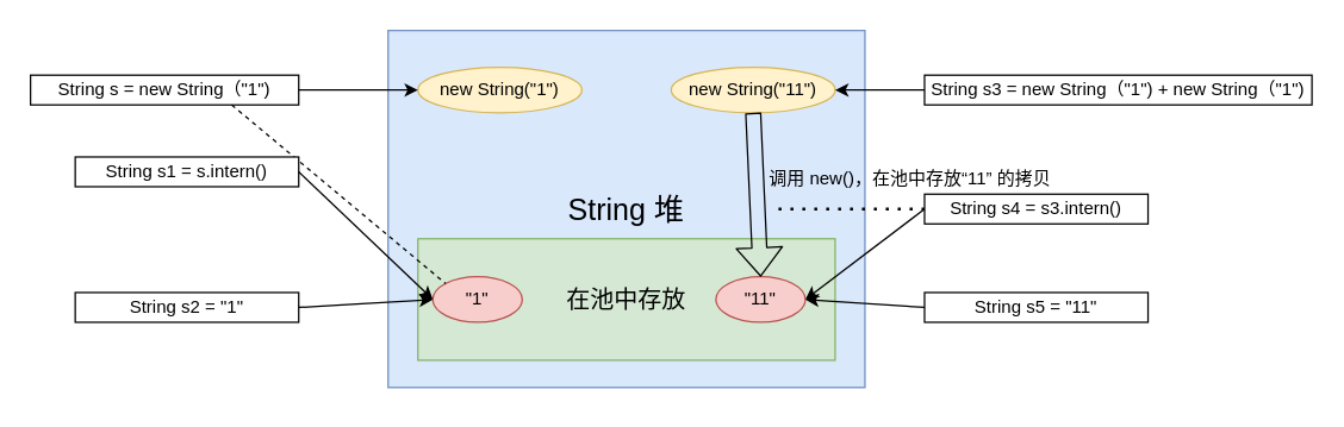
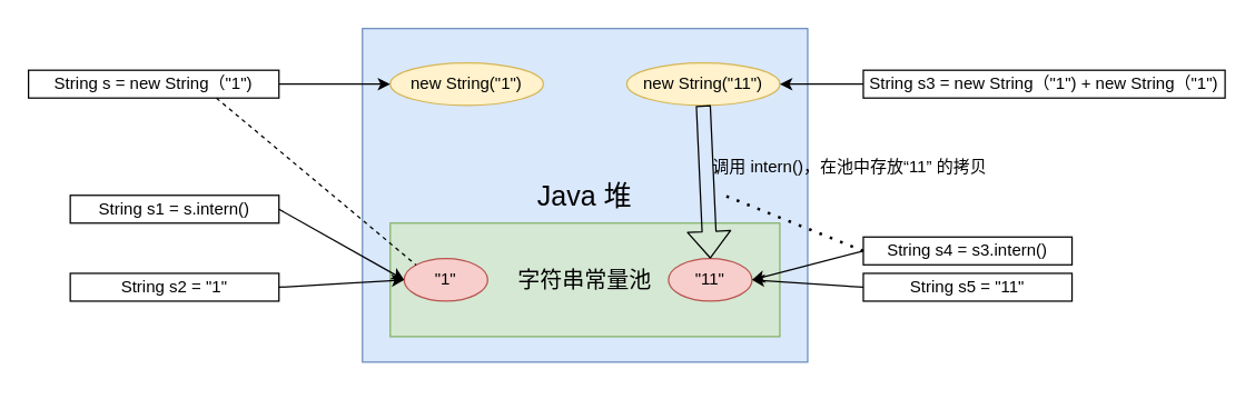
- <mxCell id="13" value="String s1 = s.intern()" style="rounded=0;whiteSpace=wrap;html=1;" vertex="1" parent="1"><mxGeometry x="50" y="105" width="150" height="20" as="geometry" /></mxCell>
+ <mxCell id="13" value="String s1 = s.intern()" style="rounded=0;whiteSpace=wrap;html=1;" vertex="1" parent="1"><mxGeometry x="50" y="140" width="150" height="20" as="geometry" /></mxCell>
- <mxCell id="20" value="调用 new()，在池中存放“11” 的拷贝" style="text;html=1;align=center;verticalAlign=middle;resizable=0;points=[];autosize=1;" vertex="1" parent="1"><mxGeometry x="505" y="110" width="210" height="20" as="geometry" /></mxCell>
+ <mxCell id="20" value="调用 intern()，在池中存放“11” 的拷贝" style="text;html=1;align=center;verticalAlign=middle;resizable=0;points=[];autosize=1;" vertex="1" parent="1"><mxGeometry x="505" y="110" width="210" height="20" as="geometry" /></mxCell>
- <mxCell id="3" value="&lt;font style=&quot;font-size: 20px&quot;&gt;String 堆&lt;/font&gt;" style="rounded=0;whiteSpace=wrap;html=1;fillColor=#dae8fc;strokeColor=#6c8ebf;" vertex="1" parent="2"><mxGeometry width="320" height="240" as="geometry" /></mxCell>
+ <mxCell id="3" value="&lt;font style=&quot;font-size: 20px&quot;&gt;Java 堆&lt;/font&gt;" style="rounded=0;whiteSpace=wrap;html=1;fillColor=#dae8fc;strokeColor=#6c8ebf;" vertex="1" parent="2"><mxGeometry width="320" height="240" as="geometry" /></mxCell>
- <mxCell id="19" value="String s4 = s3.intern()" style="rounded=0;whiteSpace=wrap;html=1;" vertex="1" parent="1"><mxGeometry x="620" y="130" width="150" height="20" as="geometry" /></mxCell>
+ <mxCell id="19" value="String s4 = s3.intern()" style="rounded=0;whiteSpace=wrap;html=1;" vertex="1" parent="1"><mxGeometry x="620" y="170" width="150" height="20" as="geometry" /></mxCell>
- <mxCell id="4" value="&lt;font style=&quot;font-size: 16px&quot;&gt;在池中存放&lt;/font&gt;" style="rounded=0;whiteSpace=wrap;html=1;fillColor=#d5e8d4;strokeColor=#82b366;" vertex="1" parent="2"><mxGeometry x="20" y="139.997" width="280" height="81.667" as="geometry" /></mxCell>
+ <mxCell id="4" value="&lt;font style=&quot;font-size: 16px&quot;&gt;字符串常量池&lt;/font&gt;" style="rounded=0;whiteSpace=wrap;html=1;fillColor=#d5e8d4;strokeColor=#82b366;" vertex="1" parent="2"><mxGeometry x="20" y="139.997" width="280" height="81.667" as="geometry" /></mxCell>
